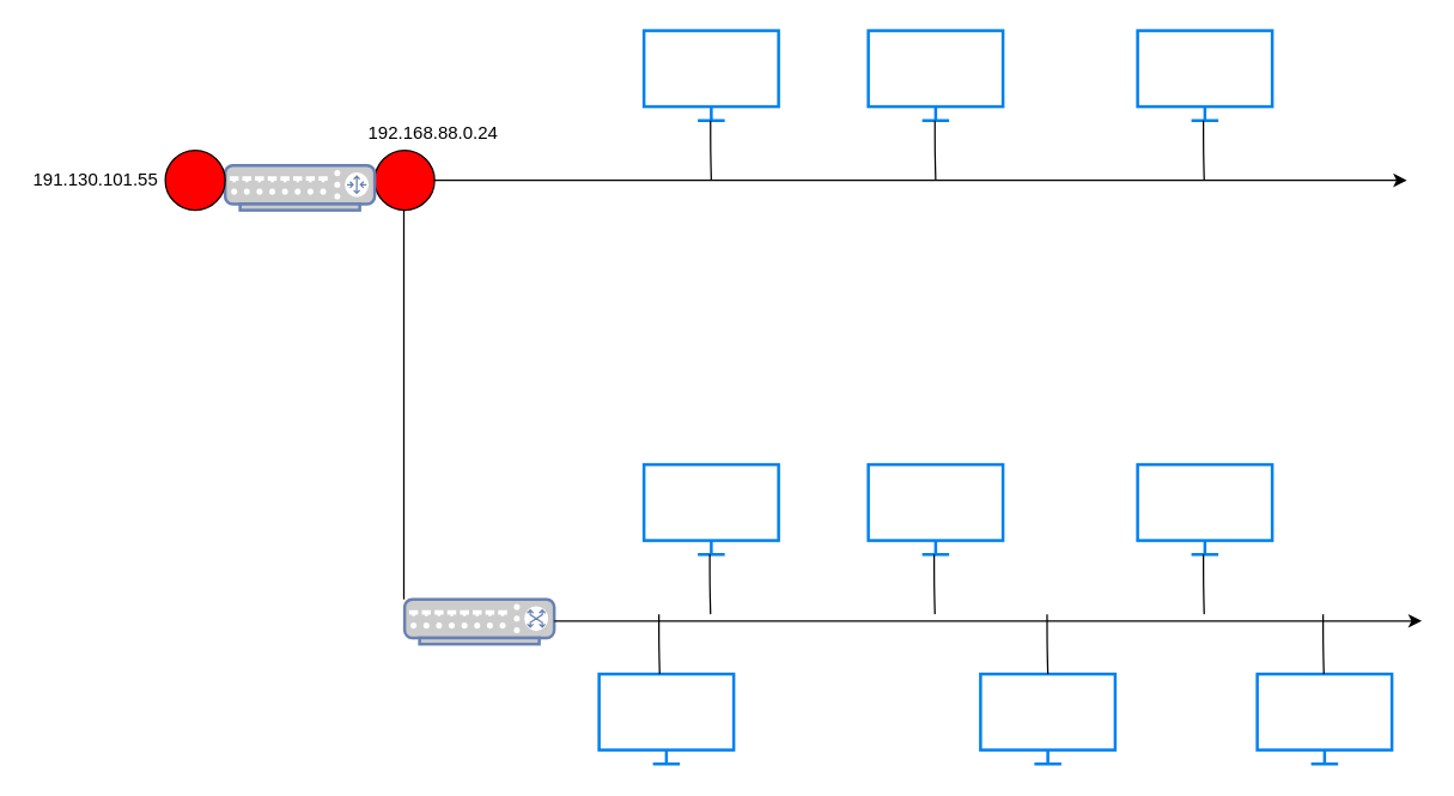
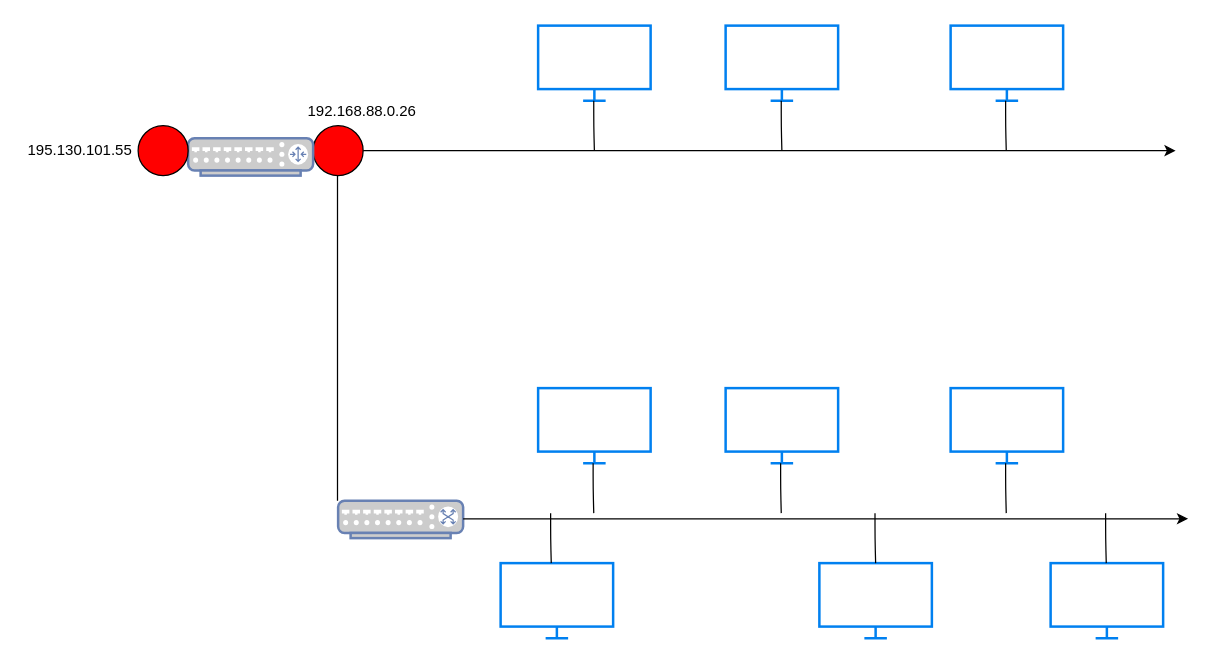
- <mxCell id="17" value="192.168.88.0.24" style="text;html=1;resizable=0;points=[];autosize=1;align=left;verticalAlign=top;spacingTop=-4;" vertex="1" parent="1"><mxGeometry x="244" y="79" width="100" height="20" as="geometry" /></mxCell>
+ <mxCell id="17" value="192.168.88.0.26" style="text;html=1;resizable=0;points=[];autosize=1;align=left;verticalAlign=top;spacingTop=-4;" vertex="1" parent="1"><mxGeometry x="244" y="79" width="100" height="20" as="geometry" /></mxCell>
- <mxCell id="28" value="191.130.101.55" style="text;html=1;resizable=0;points=[];autosize=1;align=left;verticalAlign=top;spacingTop=-4;" vertex="1" parent="1"><mxGeometry x="20" y="110" width="100" height="20" as="geometry" /></mxCell>
+ <mxCell id="28" value="195.130.101.55" style="text;html=1;resizable=0;points=[];autosize=1;align=left;verticalAlign=top;spacingTop=-4;" vertex="1" parent="1"><mxGeometry x="20" y="110" width="100" height="20" as="geometry" /></mxCell>
